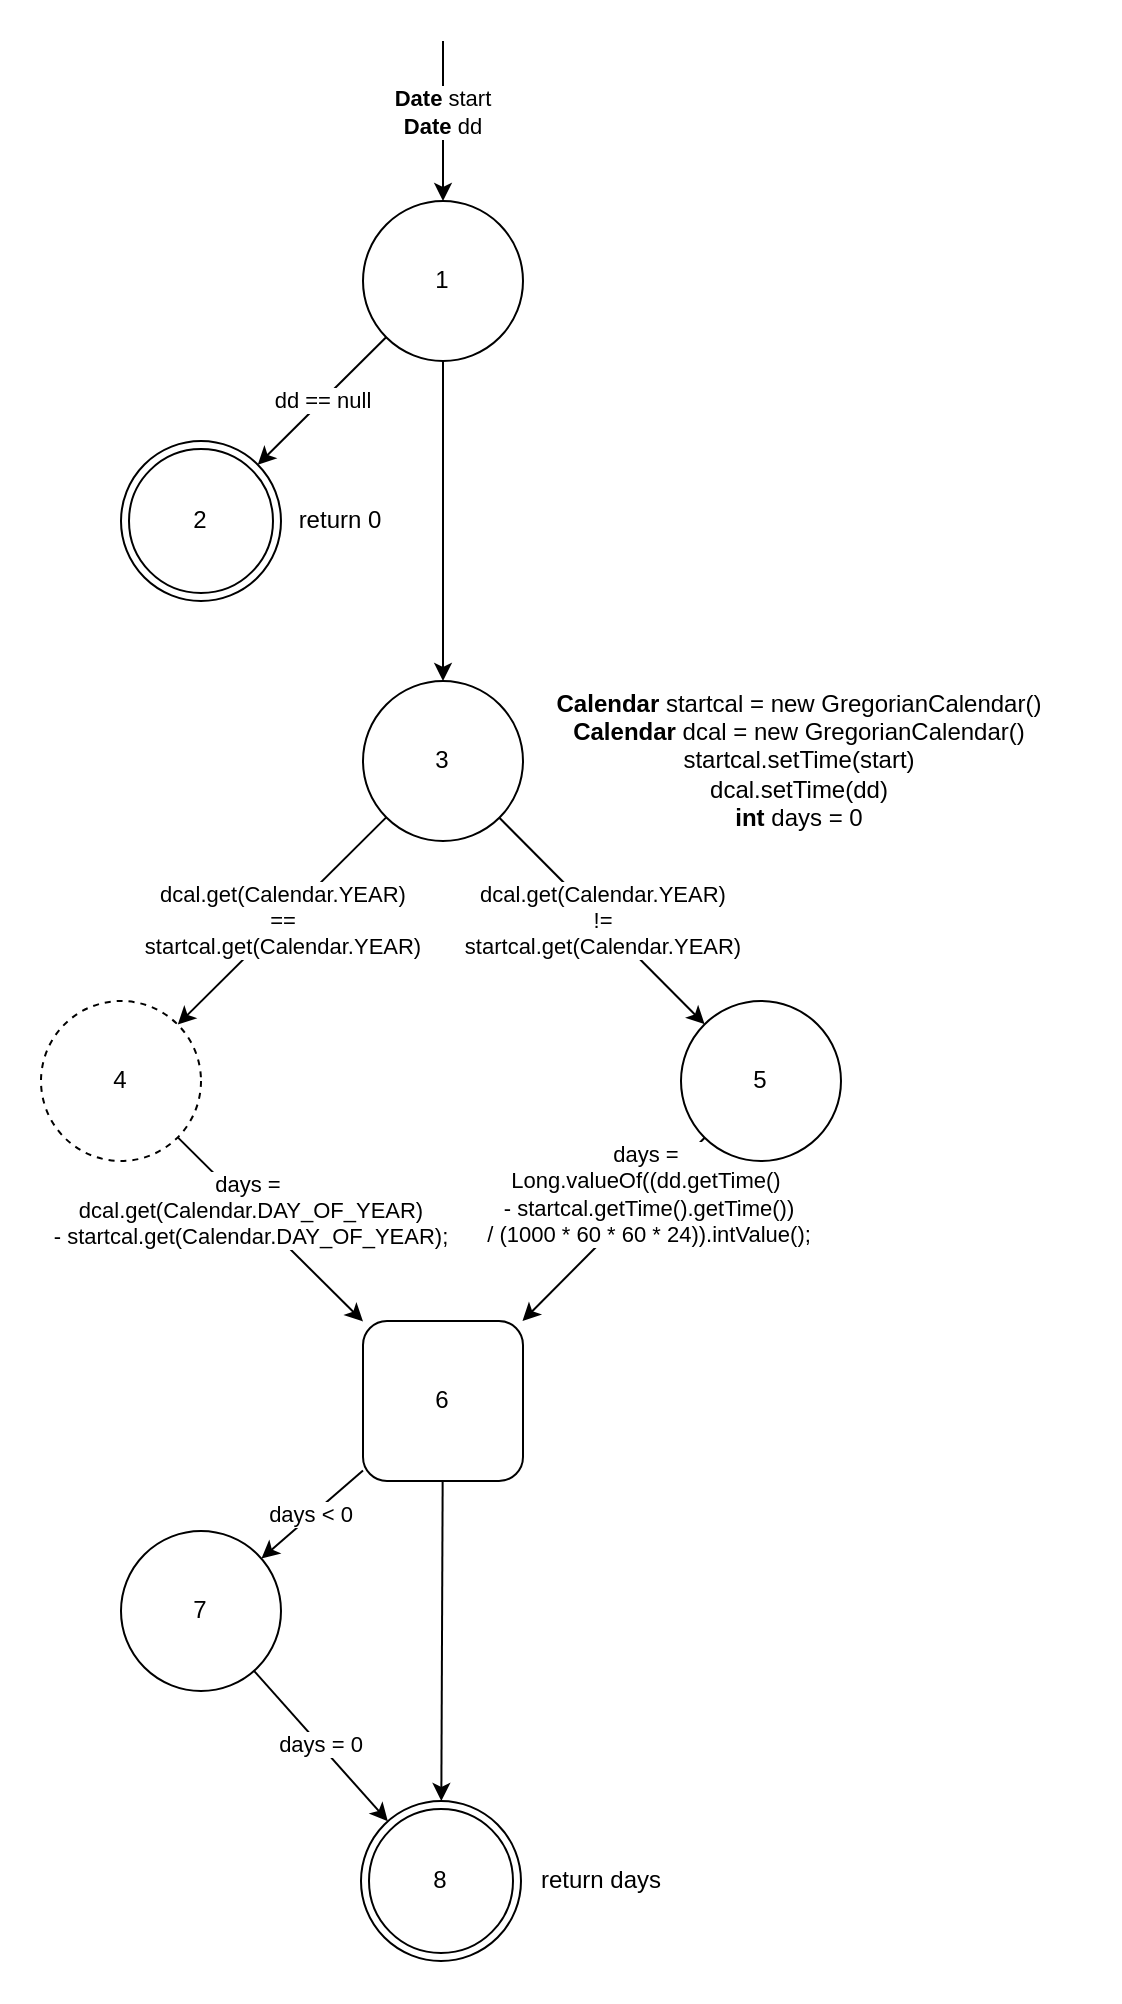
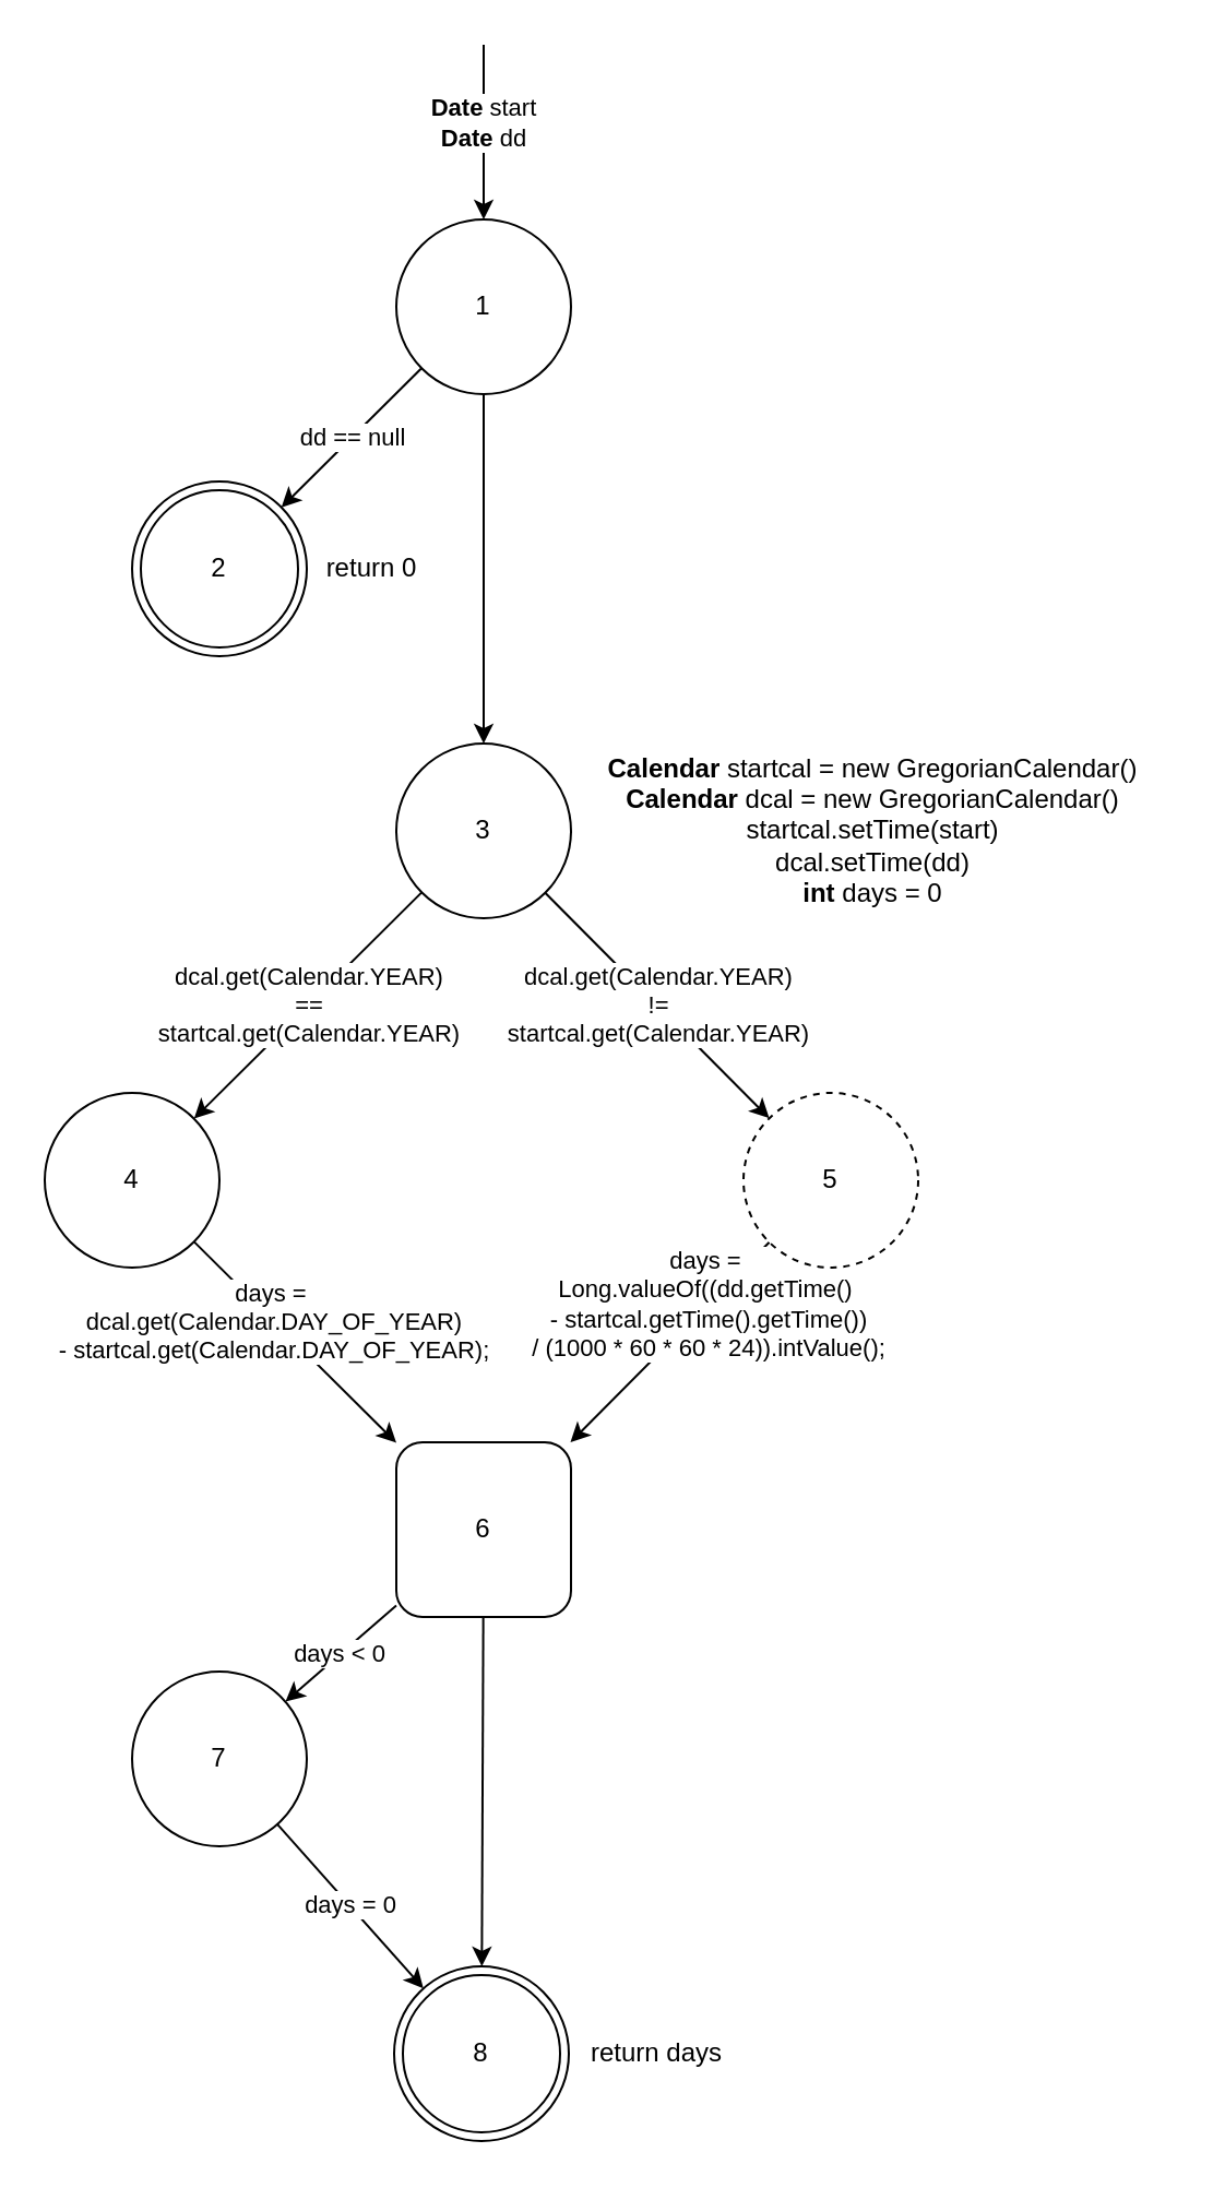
- <mxCell id="12" value="4" style="ellipse;whiteSpace=wrap;html=1;aspect=fixed;dashed=1;" parent="1" vertex="1"><mxGeometry x="20" y="500" width="80" height="80" as="geometry" /></mxCell>
+ <mxCell id="12" value="4" style="ellipse;whiteSpace=wrap;html=1;aspect=fixed;" parent="1" vertex="1"><mxGeometry x="20" y="500" width="80" height="80" as="geometry" /></mxCell>
- <mxCell id="14" value="5" style="ellipse;whiteSpace=wrap;html=1;aspect=fixed;" parent="1" vertex="1"><mxGeometry x="340" y="500" width="80" height="80" as="geometry" /></mxCell>
+ <mxCell id="14" value="5" style="ellipse;whiteSpace=wrap;html=1;aspect=fixed;dashed=1;" parent="1" vertex="1"><mxGeometry x="340" y="500" width="80" height="80" as="geometry" /></mxCell>
